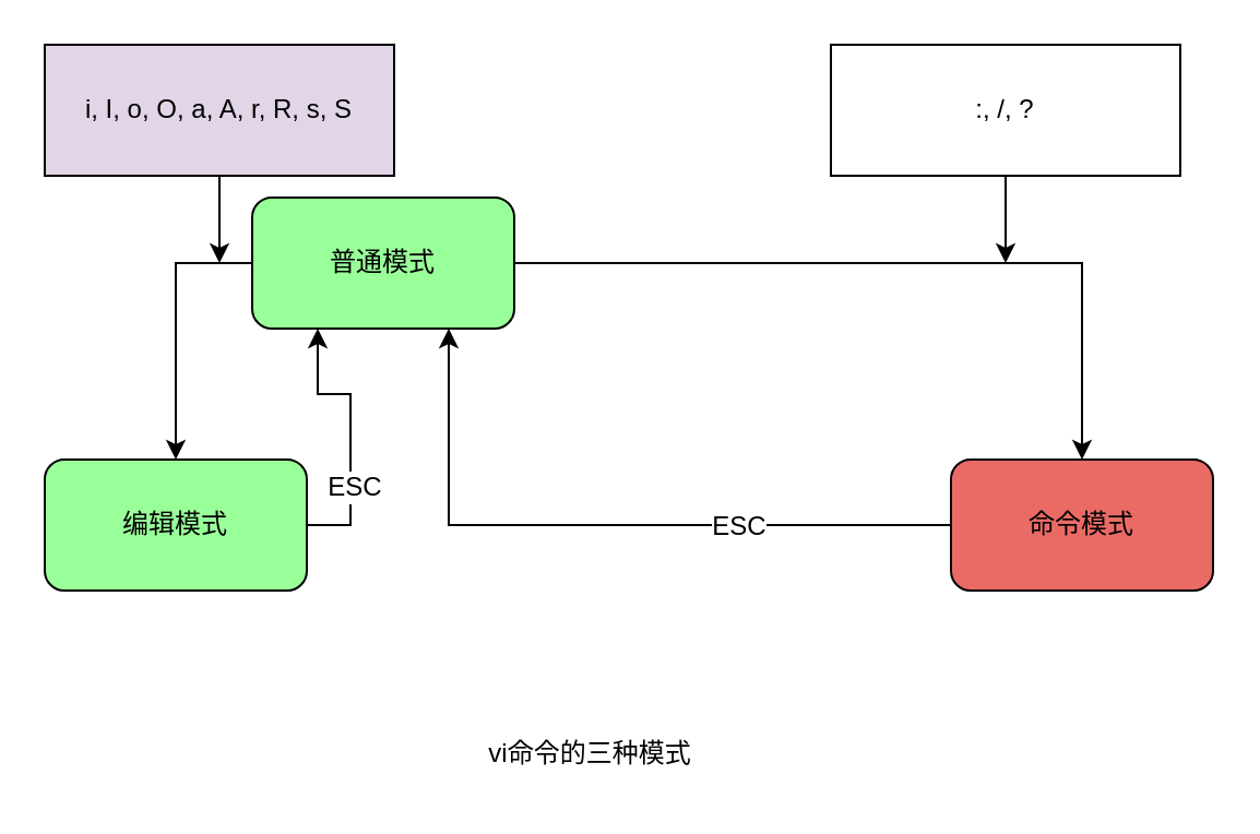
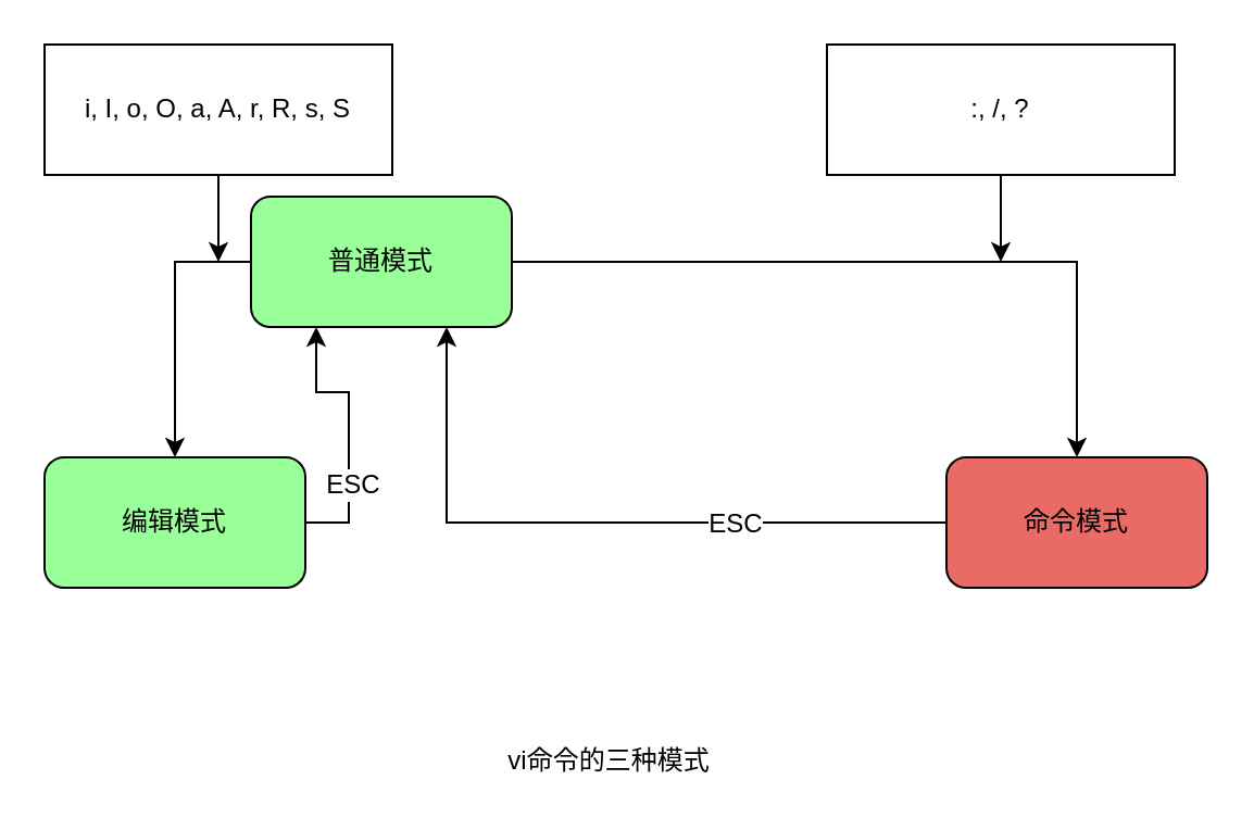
- <mxCell id="12" value="i, I, o, O, a, A, r, R, s, S" style="rounded=0;whiteSpace=wrap;html=1;fillColor=#e1d5e7;" parent="1" vertex="1"><mxGeometry x="20" y="20" width="160" height="60" as="geometry" /></mxCell>
+ <mxCell id="12" value="i, I, o, O, a, A, r, R, s, S" style="rounded=0;whiteSpace=wrap;html=1;fillColor=#FFFFFF;" parent="1" vertex="1"><mxGeometry x="20" y="20" width="160" height="60" as="geometry" /></mxCell>
- <mxCell id="15" value="vi命令的三种模式" style="text;html=1;strokeColor=none;fillColor=none;align=center;verticalAlign=middle;whiteSpace=wrap;rounded=0;" parent="1" vertex="1"><mxGeometry x="210" y="335" width="120" height="20" as="geometry" /></mxCell>
+ <mxCell id="15" value="vi命令的三种模式" style="text;html=1;strokeColor=none;fillColor=none;align=center;verticalAlign=middle;whiteSpace=wrap;rounded=0;" parent="1" vertex="1"><mxGeometry x="220" y="340" width="120" height="20" as="geometry" /></mxCell>
